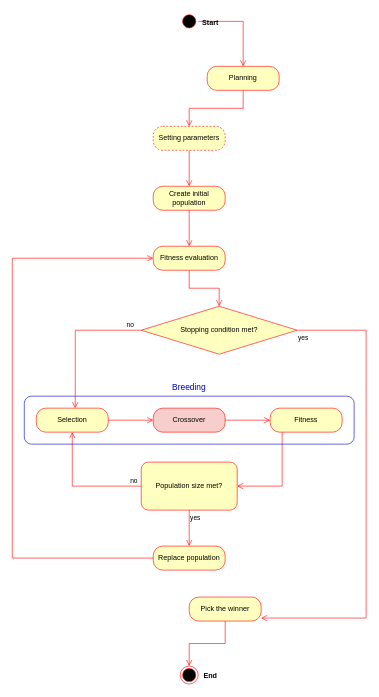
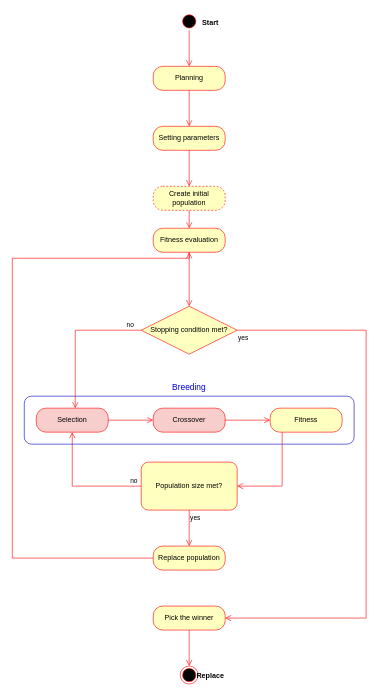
- <mxCell id="4" value="Planning" style="rounded=1;whiteSpace=wrap;html=1;arcSize=40;fontColor=#000000;fillColor=#ffffc0;strokeColor=#ff0000;" vertex="1" parent="1"><mxGeometry x="345" y="110" width="120" height="40" as="geometry" /></mxCell>
+ <mxCell id="4" value="Planning" style="rounded=1;whiteSpace=wrap;html=1;arcSize=40;fontColor=#000000;fillColor=#ffffc0;strokeColor=#ff0000;" vertex="1" parent="1"><mxGeometry x="255" y="110" width="120" height="40" as="geometry" /></mxCell>
- <mxCell id="6" value="Setting parameters" style="rounded=1;whiteSpace=wrap;html=1;arcSize=40;fontColor=#000000;fillColor=#ffffc0;strokeColor=#ff0000;dashed=1;" vertex="1" parent="1"><mxGeometry x="255" y="210" width="120" height="40" as="geometry" /></mxCell>
+ <mxCell id="6" value="Setting parameters" style="rounded=1;whiteSpace=wrap;html=1;arcSize=40;fontColor=#000000;fillColor=#ffffc0;strokeColor=#ff0000;" vertex="1" parent="1"><mxGeometry x="255" y="210" width="120" height="40" as="geometry" /></mxCell>
- <mxCell id="8" value="Create initial population" style="rounded=1;whiteSpace=wrap;html=1;arcSize=40;fontColor=#000000;fillColor=#ffffc0;strokeColor=#ff0000;" vertex="1" parent="1"><mxGeometry x="255" y="310" width="120" height="40" as="geometry" /></mxCell>
+ <mxCell id="8" value="Create initial population" style="rounded=1;whiteSpace=wrap;html=1;arcSize=40;fontColor=#000000;fillColor=#ffffc0;strokeColor=#ff0000;dashed=1;" vertex="1" parent="1"><mxGeometry x="255" y="310" width="120" height="40" as="geometry" /></mxCell>
- <mxCell id="10" value="Fitness evaluation" style="rounded=1;whiteSpace=wrap;html=1;arcSize=40;fontColor=#000000;fillColor=#ffffc0;strokeColor=#ff0000;" vertex="1" parent="1"><mxGeometry x="255" y="410" width="120" height="40" as="geometry" /></mxCell>
+ <mxCell id="10" value="Fitness evaluation" style="rounded=1;whiteSpace=wrap;html=1;arcSize=40;fontColor=#000000;fillColor=#ffffc0;strokeColor=#ff0000;" vertex="1" parent="1"><mxGeometry x="255" y="380" width="120" height="40" as="geometry" /></mxCell>
- <mxCell id="27" value="Stopping condition met?" style="rhombus;whiteSpace=wrap;html=1;fontColor=#000000;fillColor=#ffffc0;strokeColor=#ff0000;" vertex="1" parent="1"><mxGeometry x="235" y="510" width="260" height="80" as="geometry" /></mxCell>
+ <mxCell id="27" value="Stopping condition met?" style="rhombus;whiteSpace=wrap;html=1;fontColor=#000000;fillColor=#ffffc0;strokeColor=#ff0000;" vertex="1" parent="1"><mxGeometry x="235" y="510" width="160" height="80" as="geometry" /></mxCell>
- <mxCell id="12" value="Selection" style="rounded=1;whiteSpace=wrap;html=1;arcSize=40;fontColor=#000000;fillColor=#ffffc0;strokeColor=#ff0000;" vertex="1" parent="1"><mxGeometry x="60" y="680" width="120" height="40" as="geometry" /></mxCell>
+ <mxCell id="12" value="Selection" style="rounded=1;whiteSpace=wrap;html=1;arcSize=40;fontColor=#000000;fillColor=#f8cecc;strokeColor=#ff0000;" vertex="1" parent="1"><mxGeometry x="60" y="680" width="120" height="40" as="geometry" /></mxCell>
- <mxCell id="22" value="Pick the winner" style="rounded=1;whiteSpace=wrap;html=1;arcSize=40;fontColor=#000000;fillColor=#ffffc0;strokeColor=#ff0000;" vertex="1" parent="1"><mxGeometry x="315" y="995" width="120" height="40" as="geometry" /></mxCell>
+ <mxCell id="22" value="Pick the winner" style="rounded=1;whiteSpace=wrap;html=1;arcSize=40;fontColor=#000000;fillColor=#ffffc0;strokeColor=#ff0000;" vertex="1" parent="1"><mxGeometry x="255" y="1010" width="120" height="40" as="geometry" /></mxCell>
- <mxCell id="32" value="End" style="text;align=center;fontStyle=1;verticalAlign=middle;spacingLeft=3;spacingRight=3;strokeColor=none;rotatable=0;points=[[0,0.5],[1,0.5]];portConstraint=eastwest;html=1;" vertex="1" parent="1"><mxGeometry x="310" y="1114" width="80" height="26" as="geometry" /></mxCell>
+ <mxCell id="32" value="Replace" style="text;align=center;fontStyle=1;verticalAlign=middle;spacingLeft=3;spacingRight=3;strokeColor=none;rotatable=0;points=[[0,0.5],[1,0.5]];portConstraint=eastwest;html=1;" vertex="1" parent="1"><mxGeometry x="310" y="1114" width="80" height="26" as="geometry" /></mxCell>
